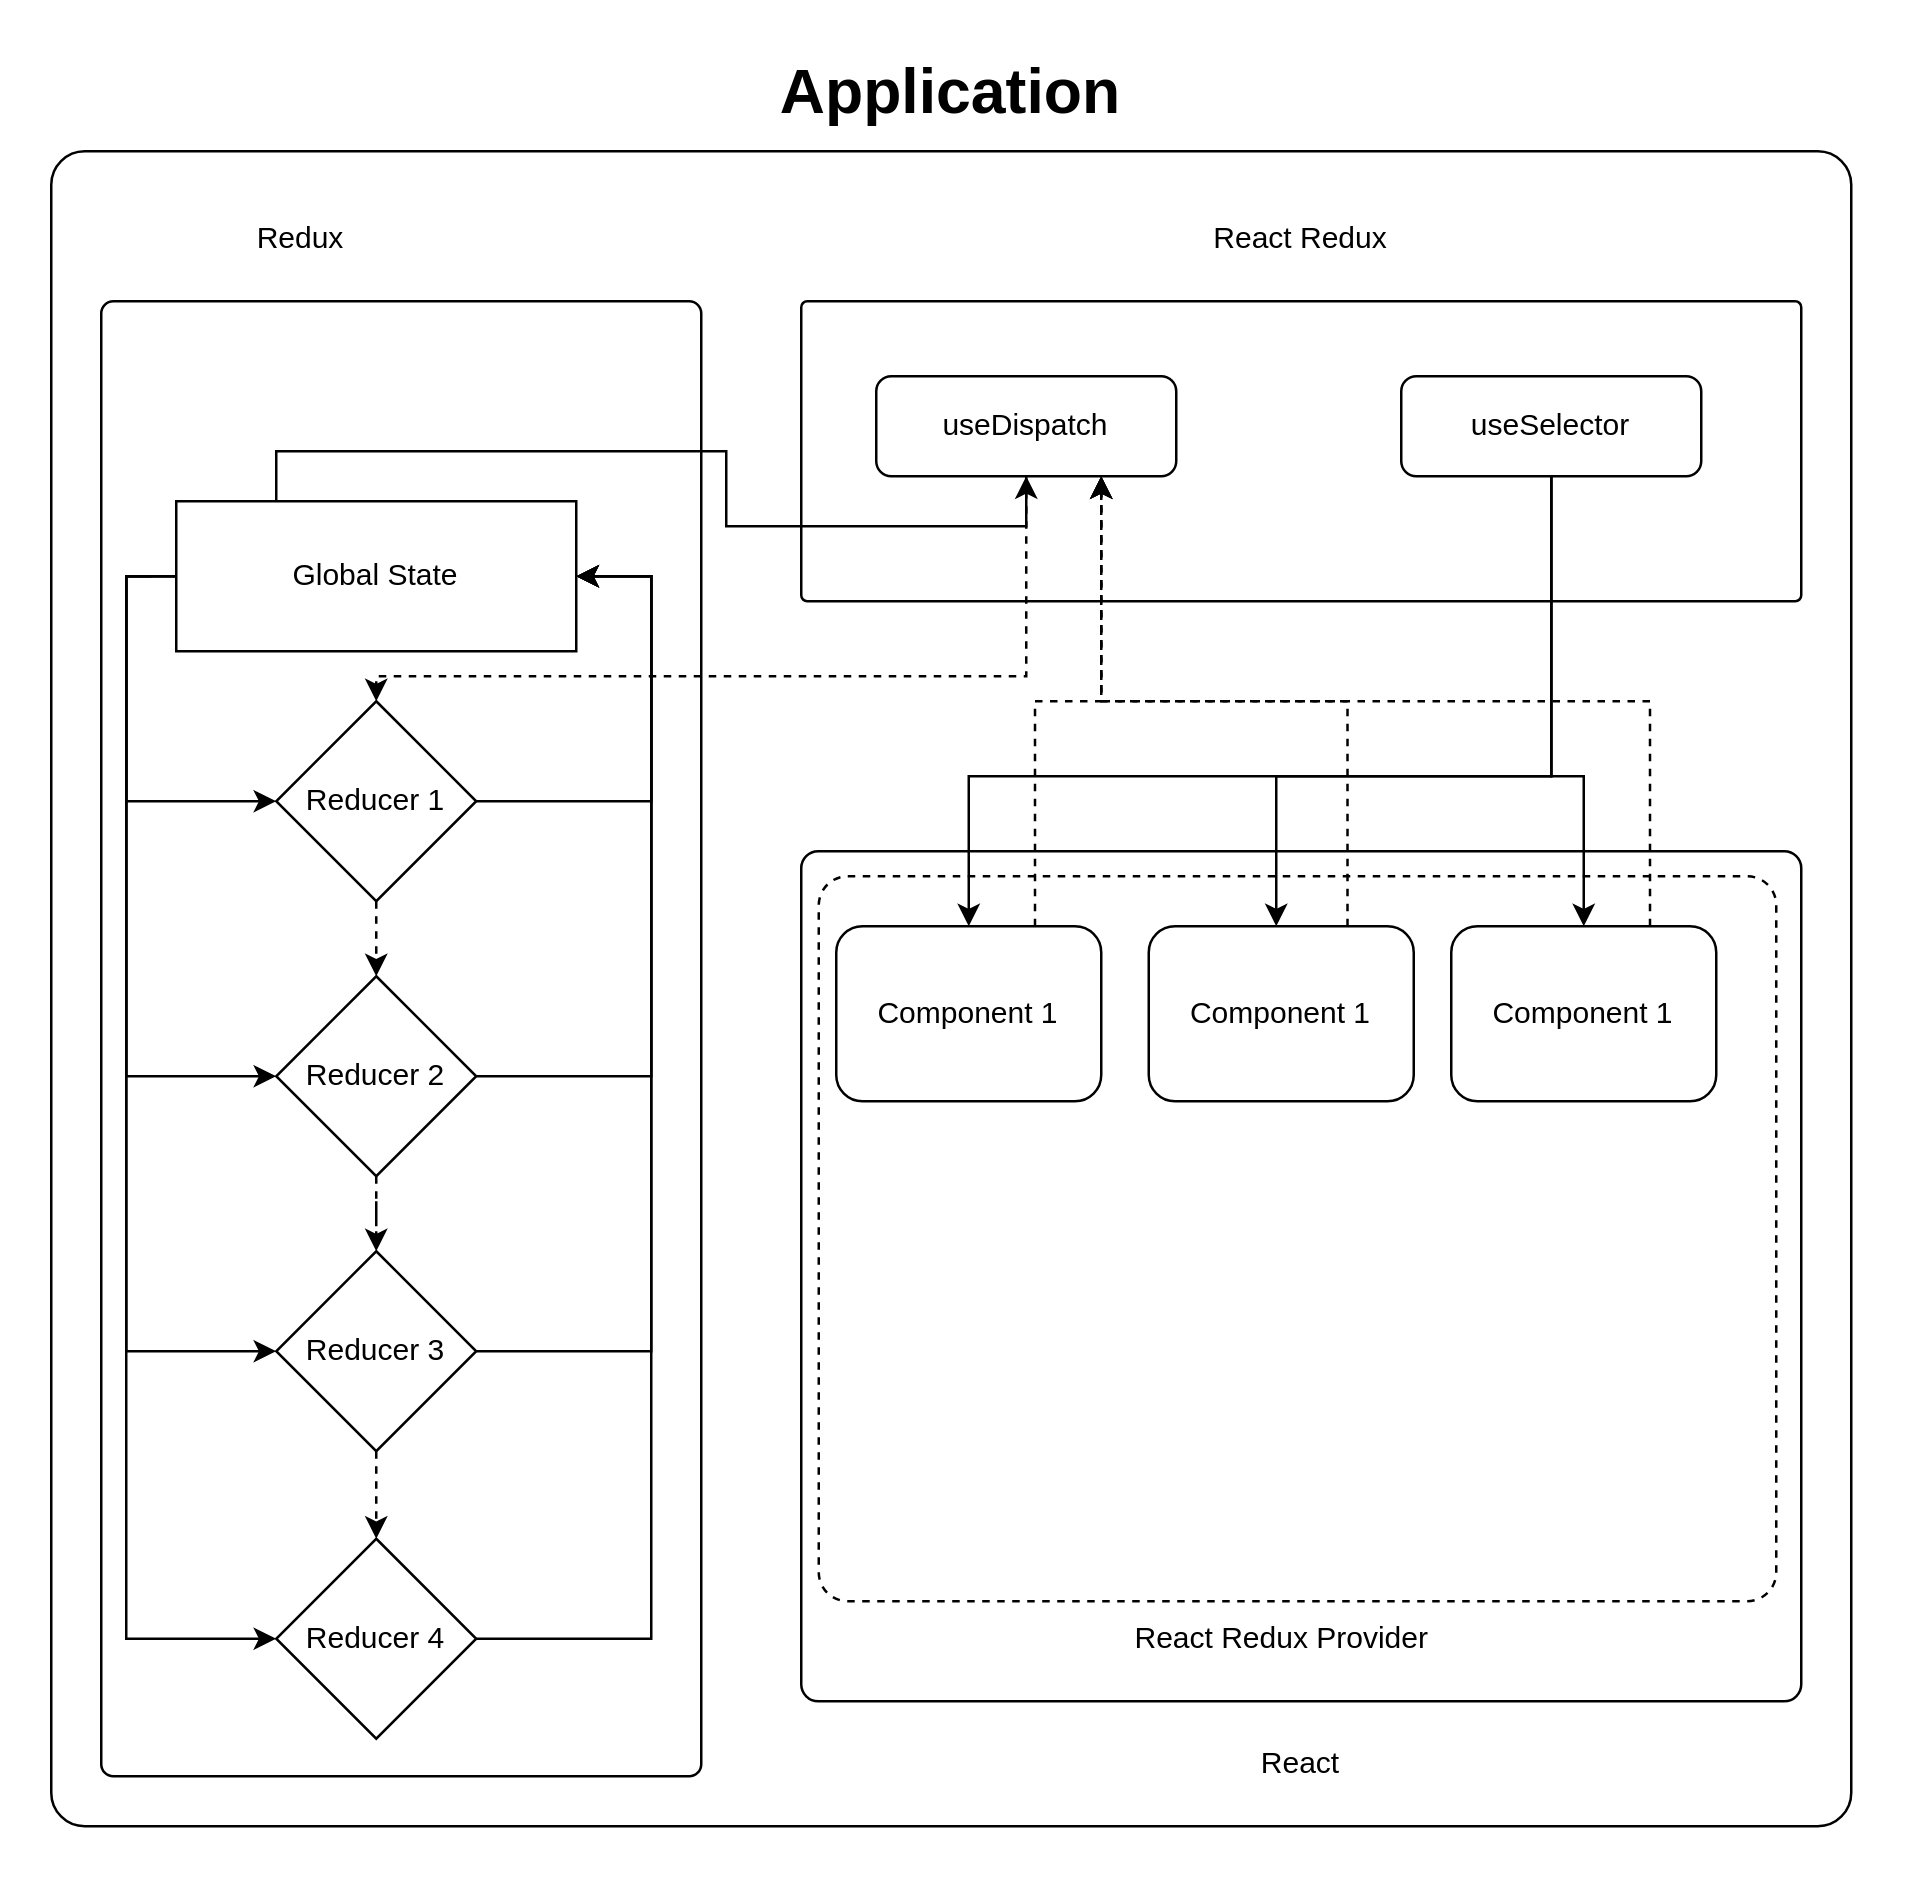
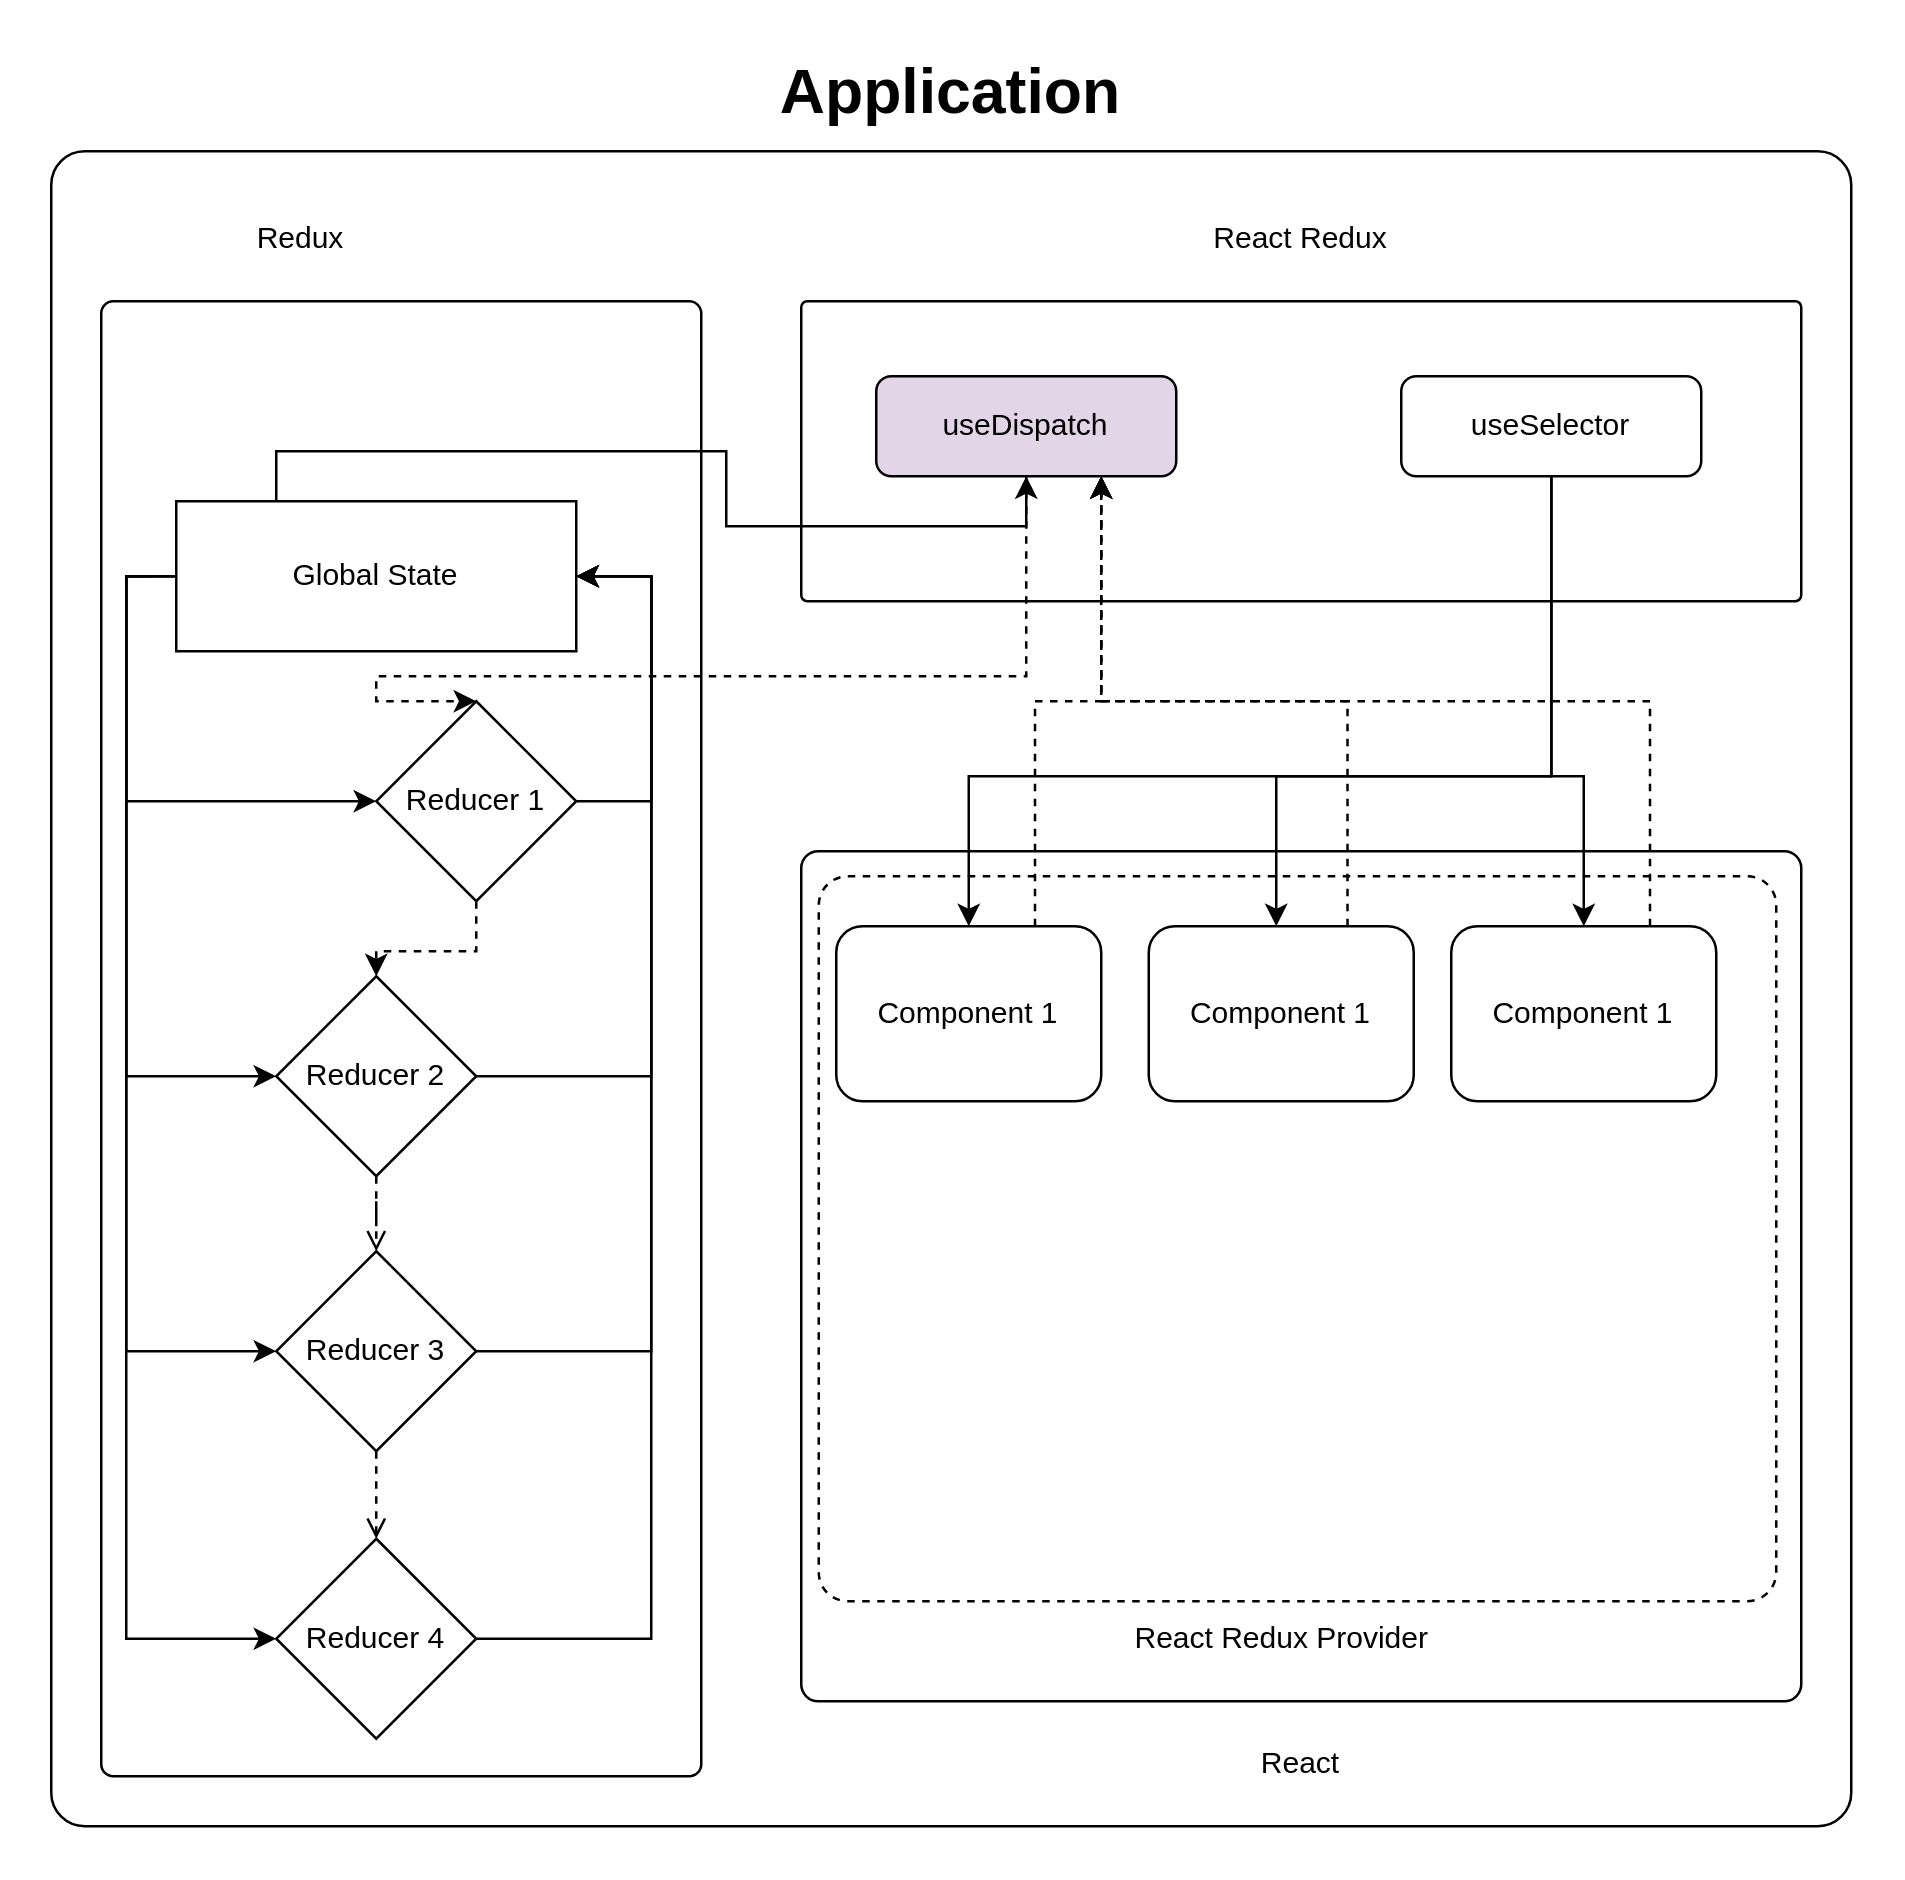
- <mxCell id="27" value="useDispatch" style="rounded=1;whiteSpace=wrap;html=1;" vertex="1" parent="1"><mxGeometry x="350" y="150" width="120" height="40" as="geometry" /></mxCell>
+ <mxCell id="27" value="useDispatch" style="rounded=1;whiteSpace=wrap;html=1;fillColor=#e1d5e7;" vertex="1" parent="1"><mxGeometry x="350" y="150" width="120" height="40" as="geometry" /></mxCell>
- <mxCell id="17" value="Reducer 1" style="rhombus;whiteSpace=wrap;html=1;" vertex="1" parent="1"><mxGeometry x="110" y="280" width="80" height="80" as="geometry" /></mxCell>
+ <mxCell id="17" value="Reducer 1" style="rhombus;whiteSpace=wrap;html=1;" vertex="1" parent="1"><mxGeometry x="150" y="280" width="80" height="80" as="geometry" /></mxCell>
- <mxCell id="19" style="edgeStyle=orthogonalEdgeStyle;rounded=0;orthogonalLoop=1;jettySize=auto;html=1;exitX=0.5;exitY=1;exitDx=0;exitDy=0;dashed=1;" edge="1" parent="1" source="20" target="23"><mxGeometry relative="1" as="geometry" /></mxCell>
+ <mxCell id="19" style="edgeStyle=orthogonalEdgeStyle;rounded=0;orthogonalLoop=1;jettySize=auto;html=1;exitX=0.5;exitY=1;exitDx=0;exitDy=0;dashed=1;endArrow=open;" edge="1" parent="1" source="20" target="23"><mxGeometry relative="1" as="geometry" /></mxCell>
- <mxCell id="22" style="edgeStyle=orthogonalEdgeStyle;rounded=0;orthogonalLoop=1;jettySize=auto;html=1;exitX=0.5;exitY=1;exitDx=0;exitDy=0;entryX=0.5;entryY=0;entryDx=0;entryDy=0;dashed=1;" edge="1" parent="1" source="23" target="25"><mxGeometry relative="1" as="geometry" /></mxCell>
+ <mxCell id="22" style="edgeStyle=orthogonalEdgeStyle;rounded=0;orthogonalLoop=1;jettySize=auto;html=1;exitX=0.5;exitY=1;exitDx=0;exitDy=0;entryX=0.5;entryY=0;entryDx=0;entryDy=0;dashed=1;endArrow=open;" edge="1" parent="1" source="23" target="25"><mxGeometry relative="1" as="geometry" /></mxCell>
